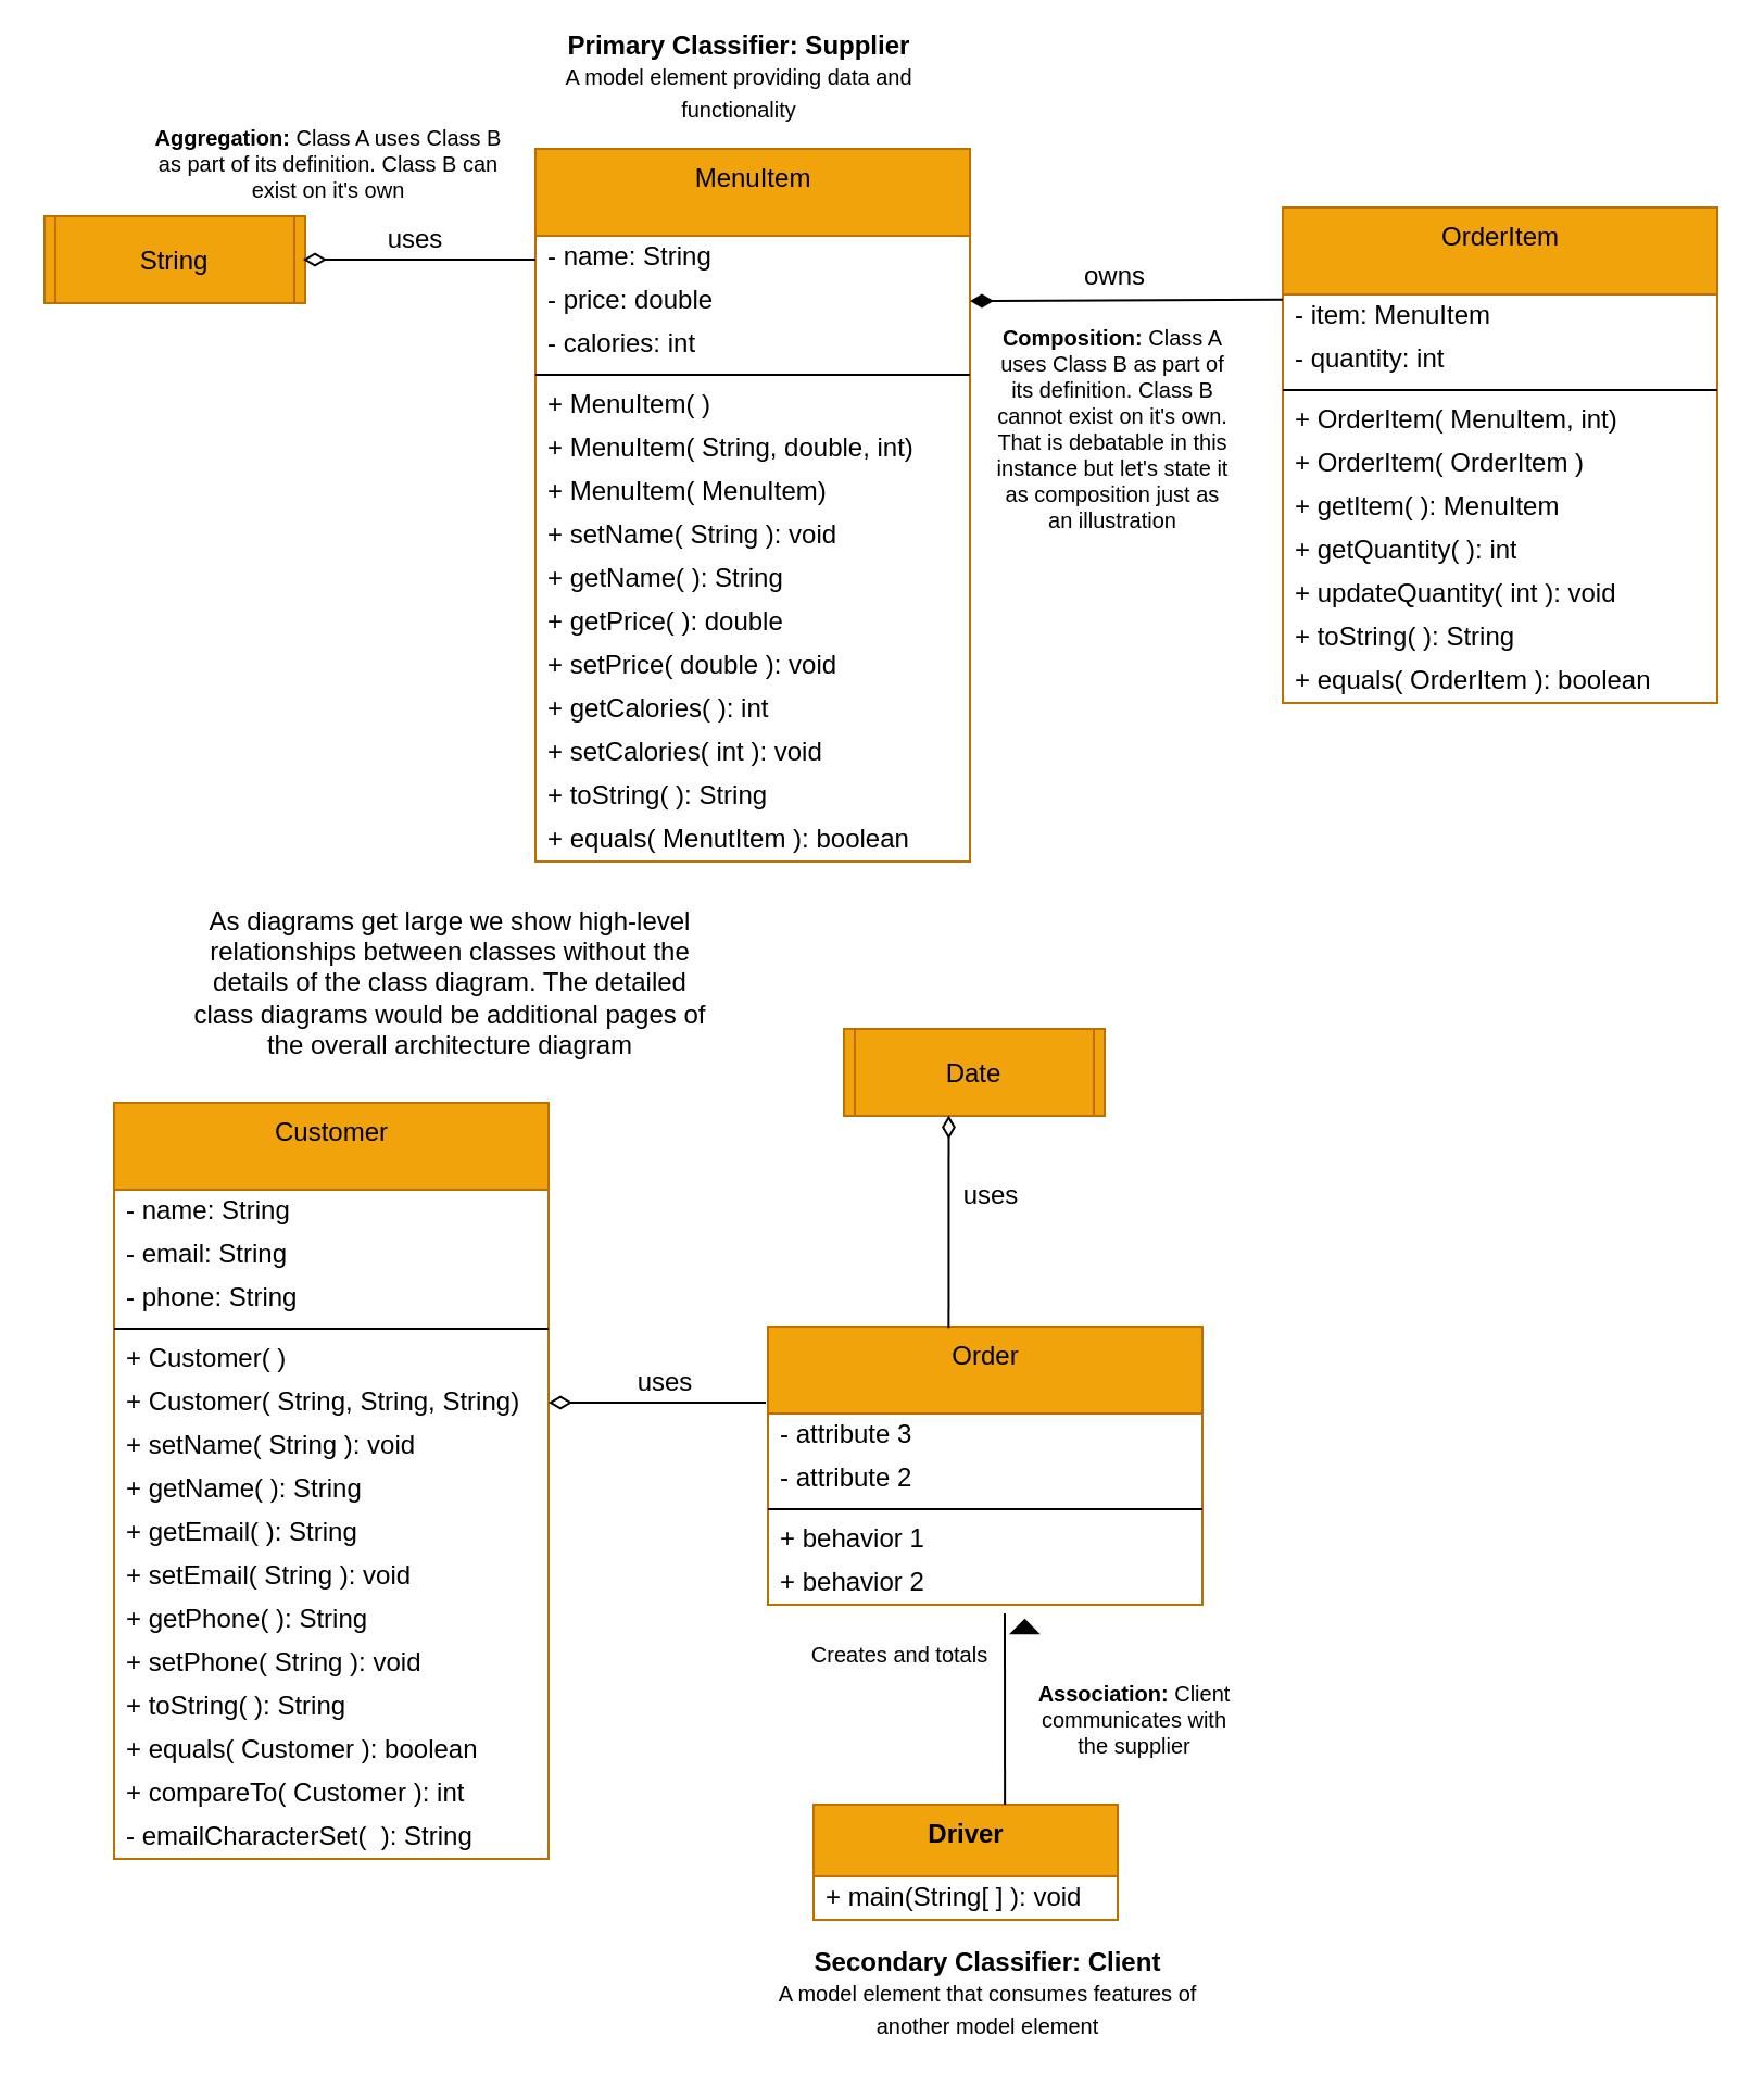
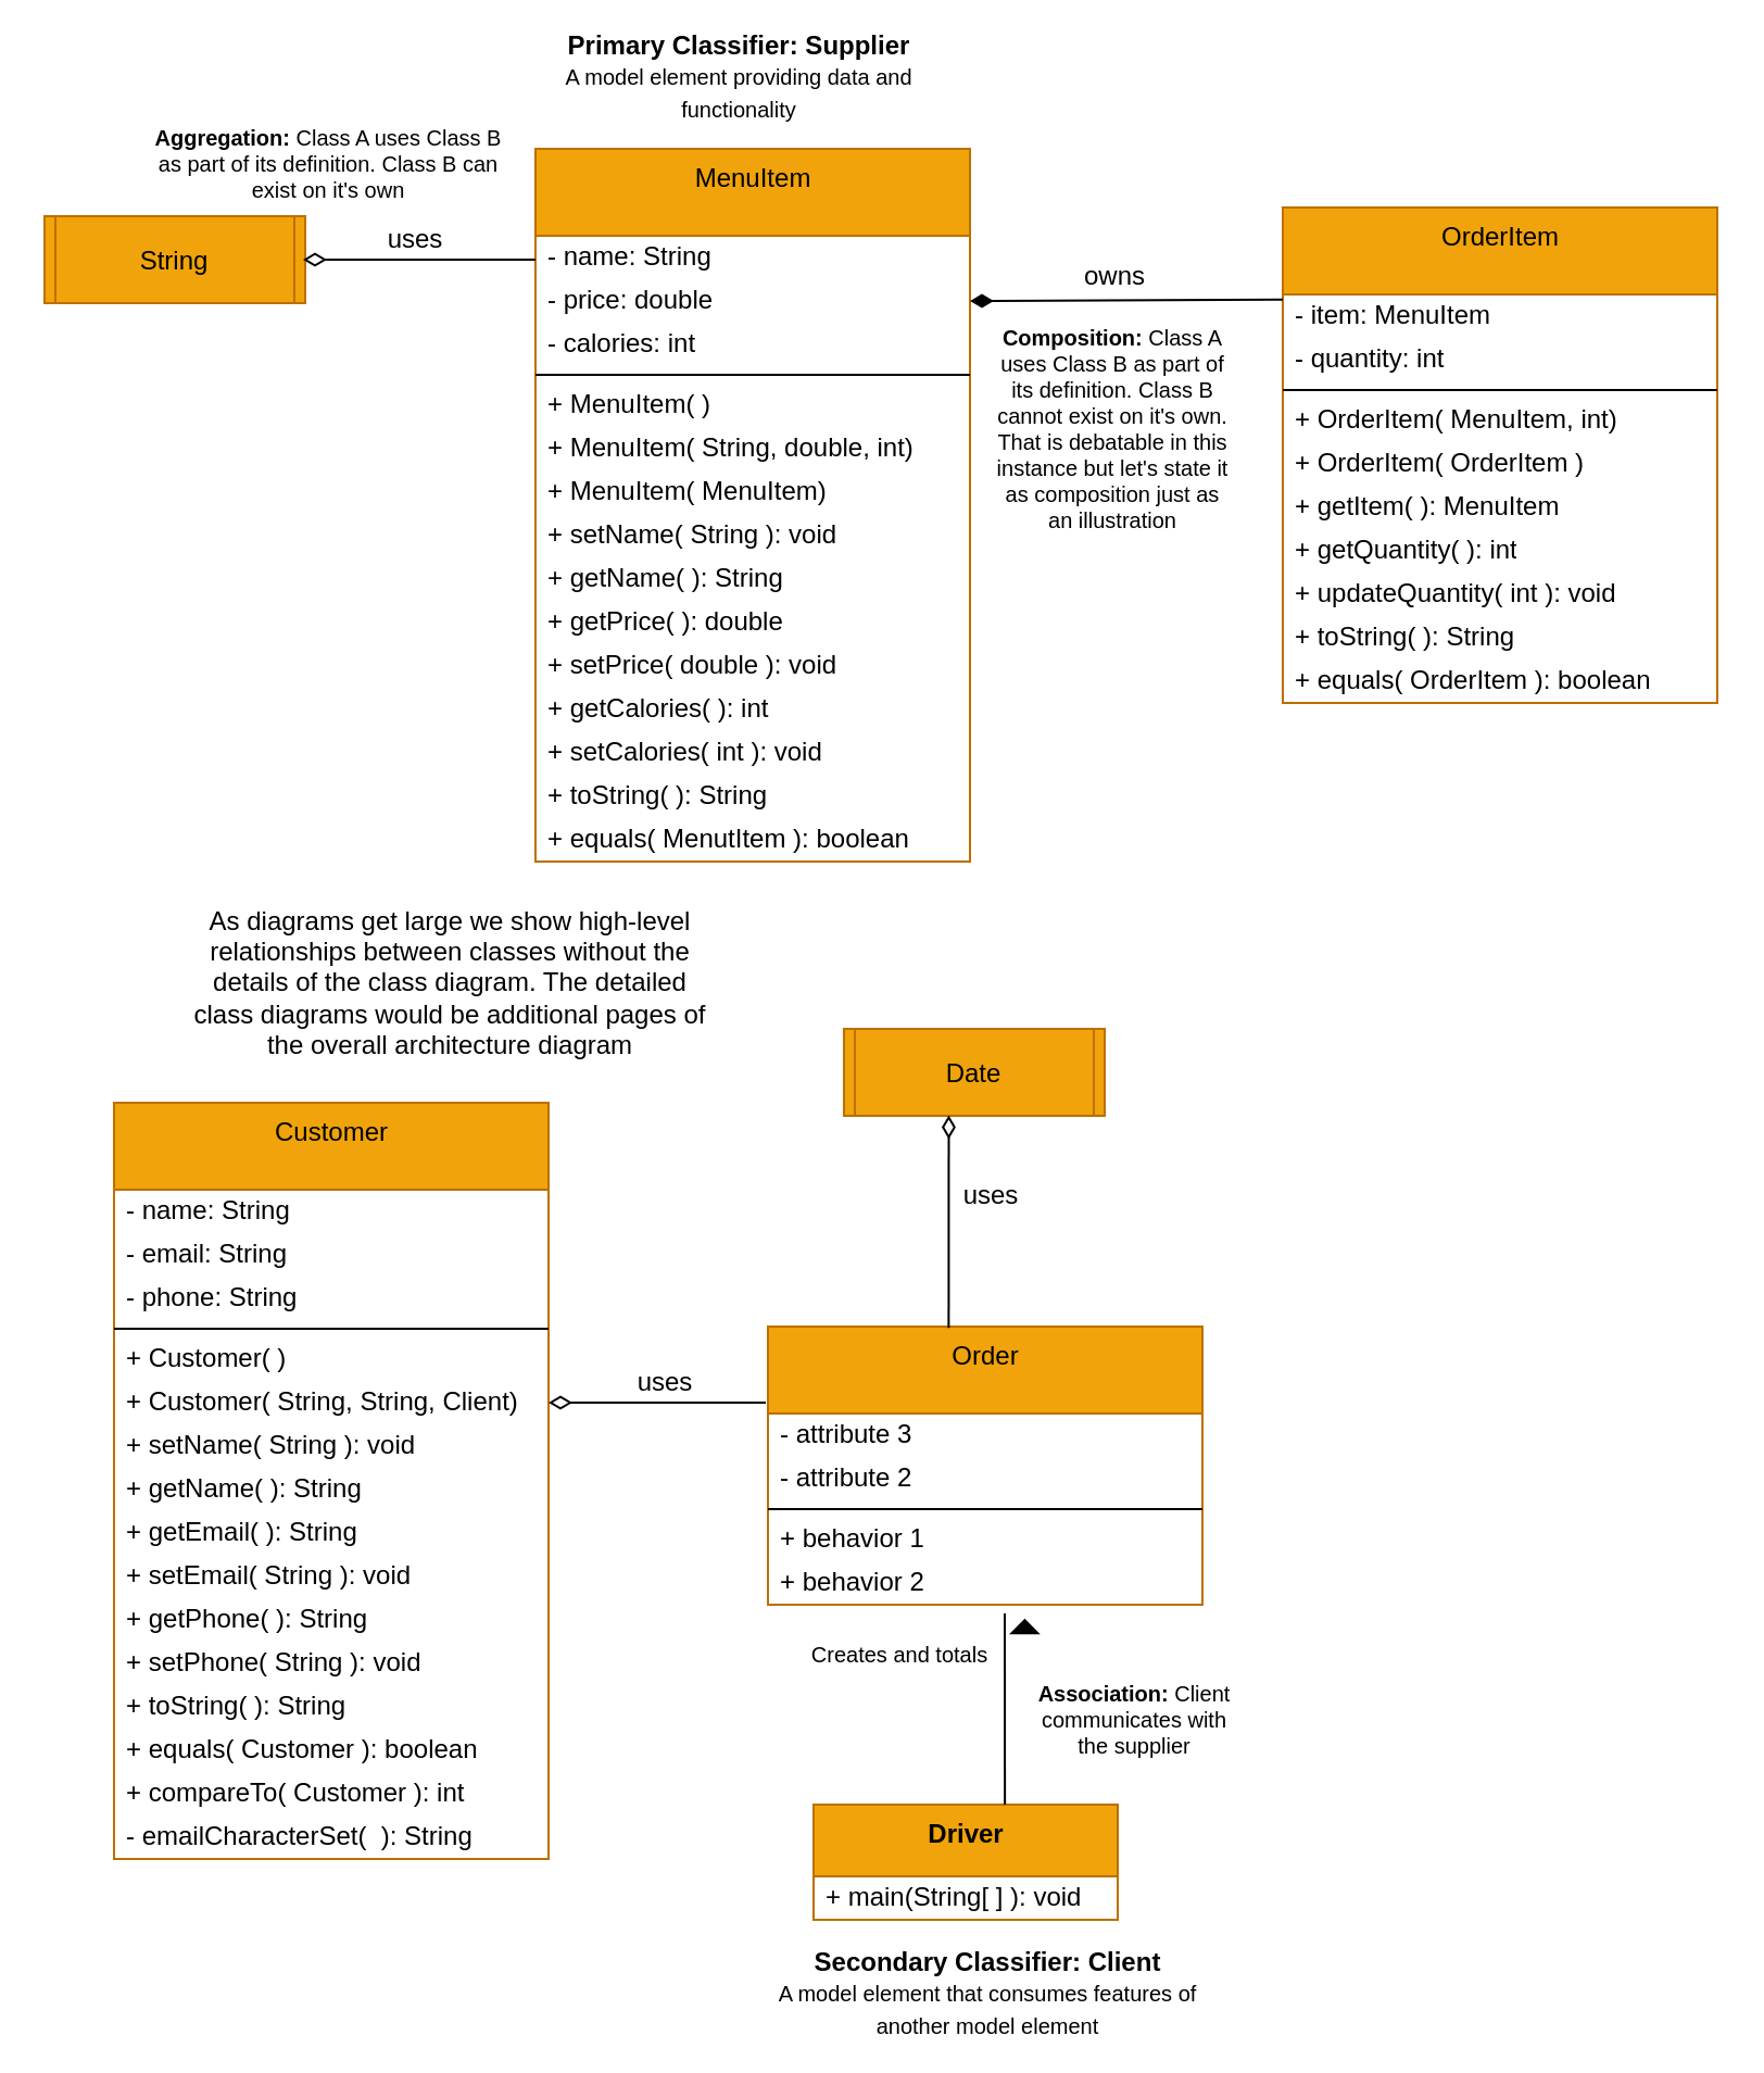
- <mxCell id="49" value="+ Customer( String, String, String)" style="text;html=1;strokeColor=none;fillColor=none;align=left;verticalAlign=middle;spacingLeft=4;spacingRight=4;overflow=hidden;rotatable=0;points=[[0,0.5],[1,0.5]];portConstraint=eastwest;" parent="43" vertex="1"><mxGeometry y="128" width="200" height="20" as="geometry" /></mxCell>
+ <mxCell id="49" value="+ Customer( String, String, Client)" style="text;html=1;strokeColor=none;fillColor=none;align=left;verticalAlign=middle;spacingLeft=4;spacingRight=4;overflow=hidden;rotatable=0;points=[[0,0.5],[1,0.5]];portConstraint=eastwest;" parent="43" vertex="1"><mxGeometry y="128" width="200" height="20" as="geometry" /></mxCell>
